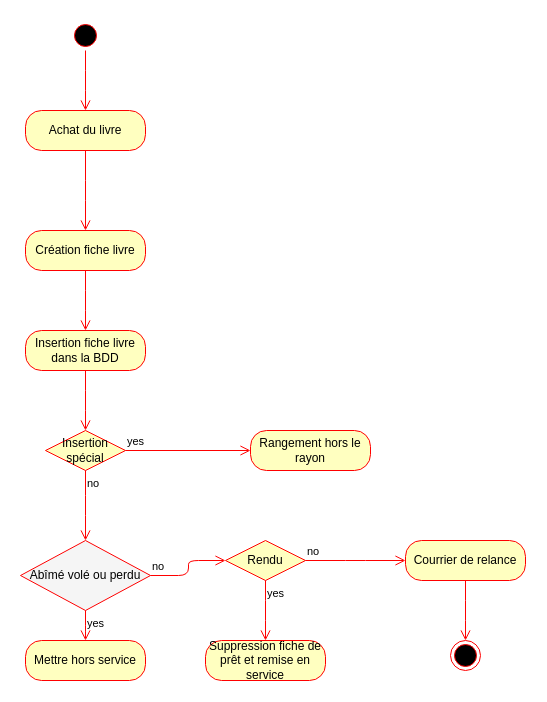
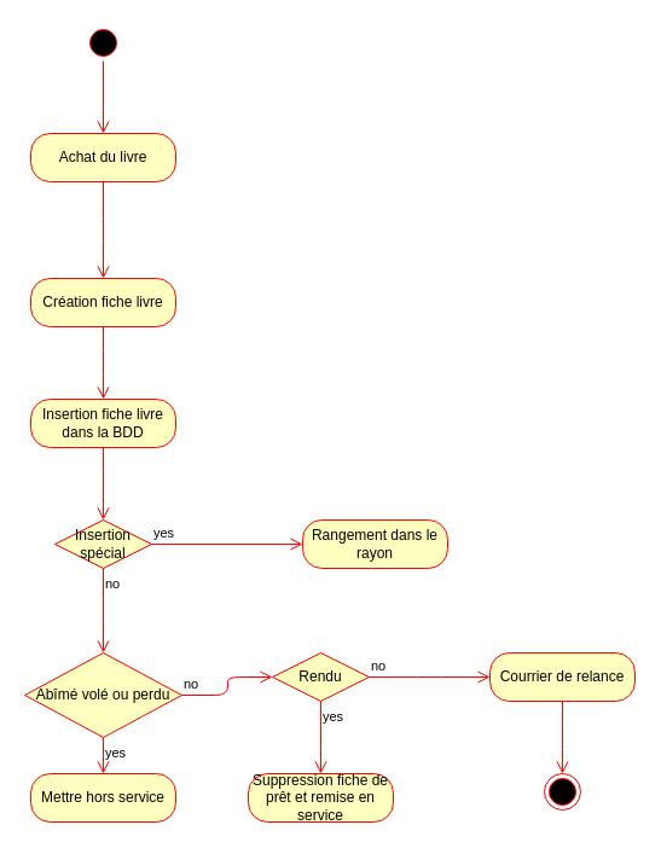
- <mxCell id="10" value="Rangement hors le rayon" style="rounded=1;whiteSpace=wrap;html=1;arcSize=40;fontColor=#000000;fillColor=#ffffc0;strokeColor=#ff0000;" vertex="1" parent="1"><mxGeometry x="250" y="430" width="120" height="40" as="geometry" /></mxCell>
+ <mxCell id="10" value="Rangement dans le rayon" style="rounded=1;whiteSpace=wrap;html=1;arcSize=40;fontColor=#000000;fillColor=#ffffc0;strokeColor=#ff0000;" vertex="1" parent="1"><mxGeometry x="250" y="430" width="120" height="40" as="geometry" /></mxCell>
- <mxCell id="11" value="Abîmé volé ou perdu" style="rhombus;whiteSpace=wrap;html=1;fillColor=#f5f5f5;strokeColor=#ff0000;" vertex="1" parent="1"><mxGeometry x="20" y="540" width="130" height="70" as="geometry" /></mxCell>
+ <mxCell id="11" value="Abîmé volé ou perdu" style="rhombus;whiteSpace=wrap;html=1;fillColor=#ffffc0;strokeColor=#ff0000;" vertex="1" parent="1"><mxGeometry x="20" y="540" width="130" height="70" as="geometry" /></mxCell>
